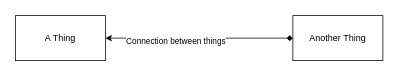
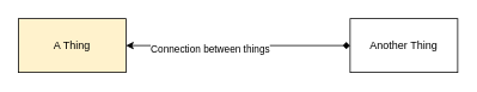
- <mxCell id="2" value="A Thing" style="rounded=0;whiteSpace=wrap;html=1;" vertex="1" parent="1"><mxGeometry x="20" y="20" width="120" height="60" as="geometry" /></mxCell>
+ <mxCell id="2" value="A Thing" style="rounded=0;whiteSpace=wrap;html=1;fillColor=#fff2cc;" vertex="1" parent="1"><mxGeometry x="20" y="20" width="120" height="60" as="geometry" /></mxCell>
